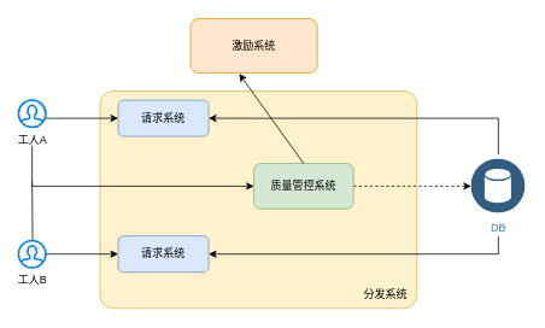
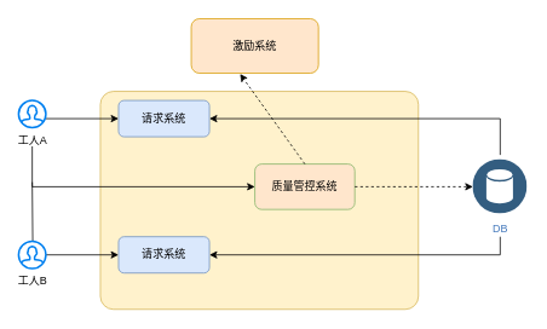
- <mxCell id="15" value="" style="endArrow=classic;html=1;rounded=0;exitX=0.5;exitY=0;exitDx=0;exitDy=0;entryX=0.384;entryY=1.014;entryDx=0;entryDy=0;entryPerimeter=0;" parent="1" source="10" target="14" edge="1"><mxGeometry width="50" height="50" relative="1" as="geometry"><mxPoint x="280" y="180" as="sourcePoint" /><mxPoint x="330" y="130" as="targetPoint" /></mxGeometry></mxCell>
+ <mxCell id="15" value="" style="endArrow=classic;html=1;rounded=0;exitX=0.5;exitY=0;exitDx=0;exitDy=0;entryX=0.384;entryY=1.014;entryDx=0;entryDy=0;entryPerimeter=0;dashed=1;" parent="1" source="10" target="14" edge="1"><mxGeometry width="50" height="50" relative="1" as="geometry"><mxPoint x="280" y="180" as="sourcePoint" /><mxPoint x="330" y="130" as="targetPoint" /></mxGeometry></mxCell>
- <mxCell id="10" value="质量管控系统" style="rounded=1;whiteSpace=wrap;html=1;fillColor=#d5e8d4;strokeColor=#82b366;" parent="1" vertex="1"><mxGeometry x="280" y="180" width="110" height="50" as="geometry" /></mxCell>
+ <mxCell id="10" value="质量管控系统" style="rounded=1;whiteSpace=wrap;html=1;fillColor=#ffe6cc;strokeColor=#82b366;" parent="1" vertex="1"><mxGeometry x="280" y="180" width="110" height="50" as="geometry" /></mxCell>
- <mxCell id="3" value="分发系统" style="text;html=1;align=center;verticalAlign=middle;resizable=0;points=[];autosize=1;strokeColor=none;fillColor=none;" parent="1" vertex="1"><mxGeometry x="390" y="310" width="70" height="30" as="geometry" /></mxCell>
